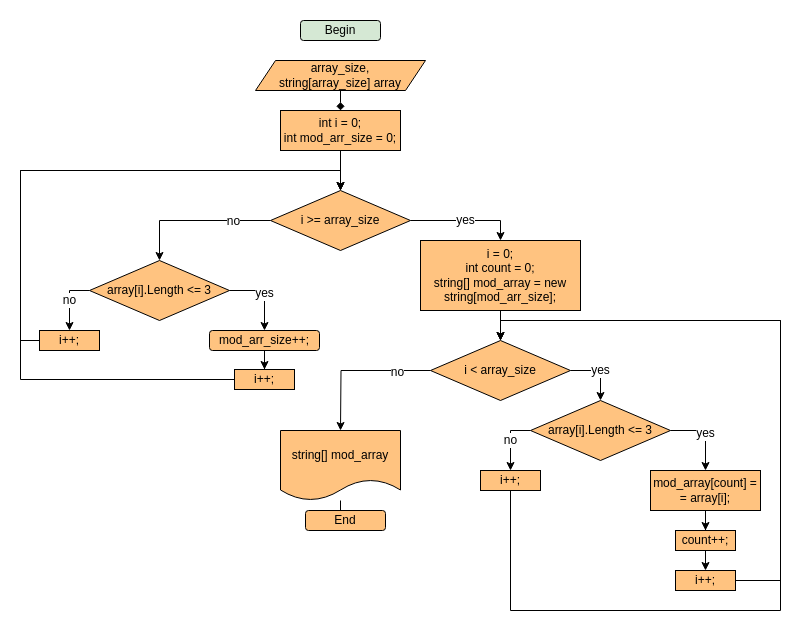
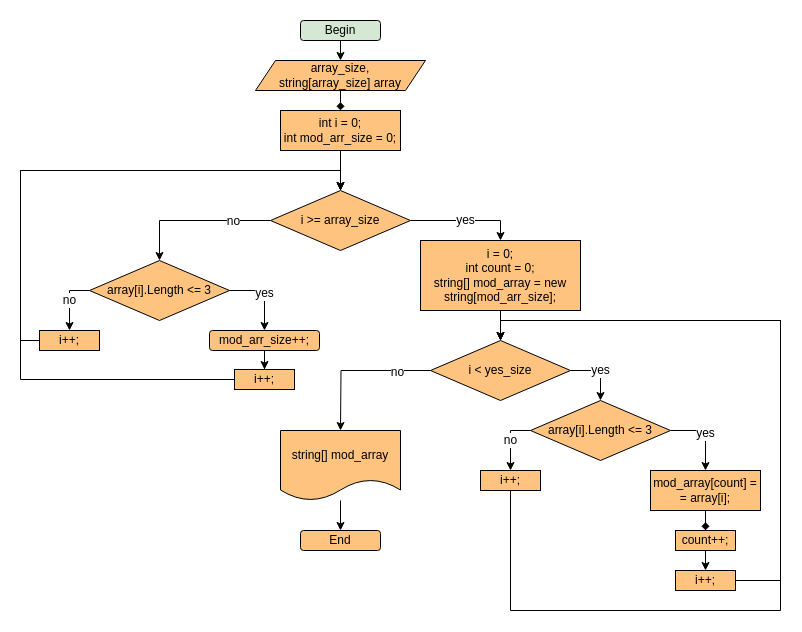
+ <mxCell id="2" style="edgeStyle=orthogonalEdgeStyle;rounded=0;orthogonalLoop=1;jettySize=auto;html=1;exitX=0.5;exitY=1;exitDx=0;exitDy=0;entryX=0.5;entryY=0;entryDx=0;entryDy=0;fontFamily=Helvetica;fontSize=12;fontColor=default;fillColor=#FFC380;" edge="1" parent="1" source="3" target="8"><mxGeometry relative="1" as="geometry" /></mxCell>
- <mxCell id="28" value="i &amp;lt; array_size" style="rhombus;whiteSpace=wrap;html=1;fillColor=#FFC380;" vertex="1" parent="1"><mxGeometry x="430" y="340" width="140" height="60" as="geometry" /></mxCell>
+ <mxCell id="28" value="i &amp;lt; yes_size" style="rhombus;whiteSpace=wrap;html=1;fillColor=#FFC380;" vertex="1" parent="1"><mxGeometry x="430" y="340" width="140" height="60" as="geometry" /></mxCell>
- <mxCell id="41" value="End" style="rounded=1;whiteSpace=wrap;html=1;fillColor=#FFC380;" vertex="1" parent="1"><mxGeometry x="305" y="510" width="80" height="20" as="geometry" /></mxCell>
+ <mxCell id="41" value="End" style="rounded=1;whiteSpace=wrap;html=1;fillColor=#FFC380;" vertex="1" parent="1"><mxGeometry x="300" y="530" width="80" height="20" as="geometry" /></mxCell>
- <mxCell id="35" style="edgeStyle=orthogonalEdgeStyle;rounded=0;orthogonalLoop=1;jettySize=auto;html=1;entryX=0.5;entryY=0;entryDx=0;entryDy=0;fontFamily=Helvetica;fontSize=12;fontColor=default;fillColor=#FFC380;" edge="1" parent="1" source="36" target="38"><mxGeometry relative="1" as="geometry" /></mxCell>
+ <mxCell id="35" style="edgeStyle=orthogonalEdgeStyle;rounded=0;orthogonalLoop=1;jettySize=auto;html=1;entryX=0.5;entryY=0;entryDx=0;entryDy=0;fontFamily=Helvetica;fontSize=12;fontColor=default;fillColor=#FFC380;endArrow=diamond;" edge="1" parent="1" source="36" target="38"><mxGeometry relative="1" as="geometry" /></mxCell>
